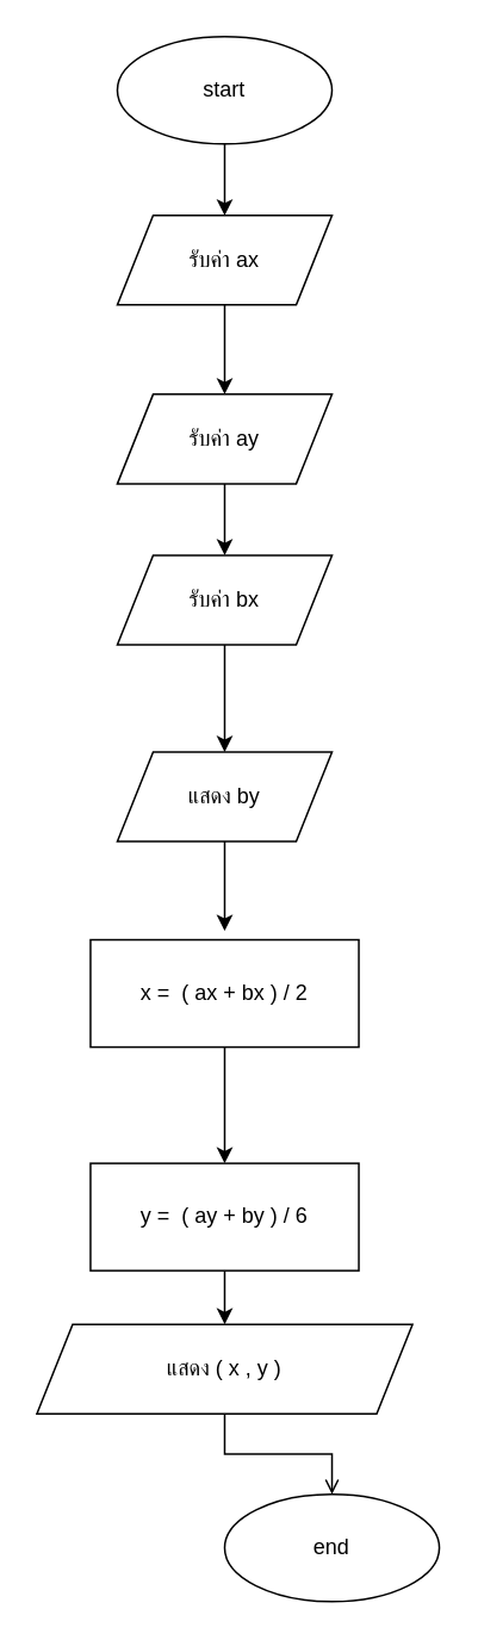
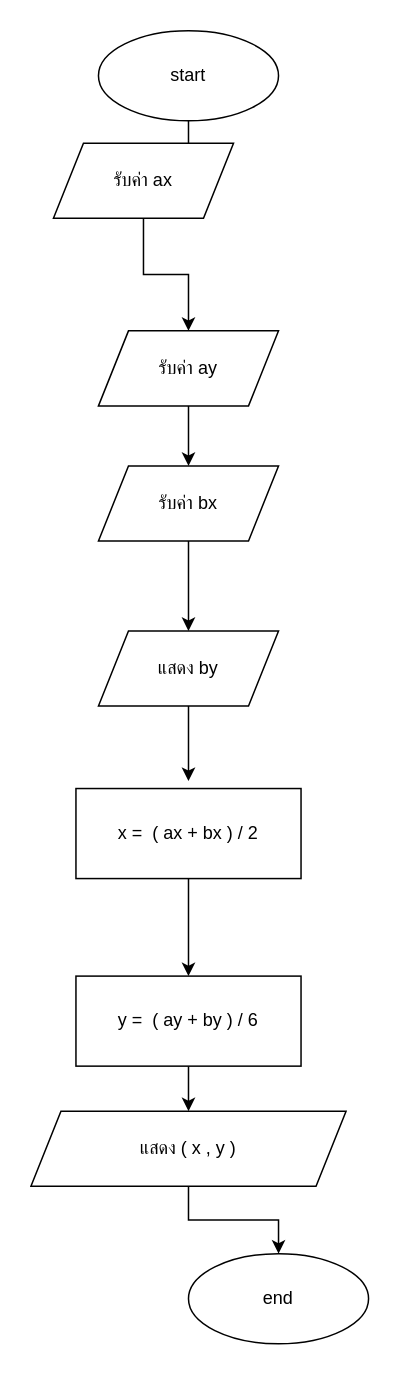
- <mxCell id="5" value="รับค่า ax" style="shape=parallelogram;perimeter=parallelogramPerimeter;whiteSpace=wrap;html=1;fixedSize=1;" vertex="1" parent="1"><mxGeometry x="65" y="120" width="120" height="50" as="geometry" /></mxCell>
+ <mxCell id="5" value="รับค่า ax" style="shape=parallelogram;perimeter=parallelogramPerimeter;whiteSpace=wrap;html=1;fixedSize=1;" vertex="1" parent="1"><mxGeometry x="35" y="95" width="120" height="50" as="geometry" /></mxCell>
- <mxCell id="16" value="" style="edgeStyle=orthogonalEdgeStyle;rounded=0;orthogonalLoop=1;jettySize=auto;html=1;endArrow=open;" edge="1" parent="1" source="17" target="18"><mxGeometry relative="1" as="geometry" /></mxCell>
+ <mxCell id="16" value="" style="edgeStyle=orthogonalEdgeStyle;rounded=0;orthogonalLoop=1;jettySize=auto;html=1;" edge="1" parent="1" source="17" target="18"><mxGeometry relative="1" as="geometry" /></mxCell>
